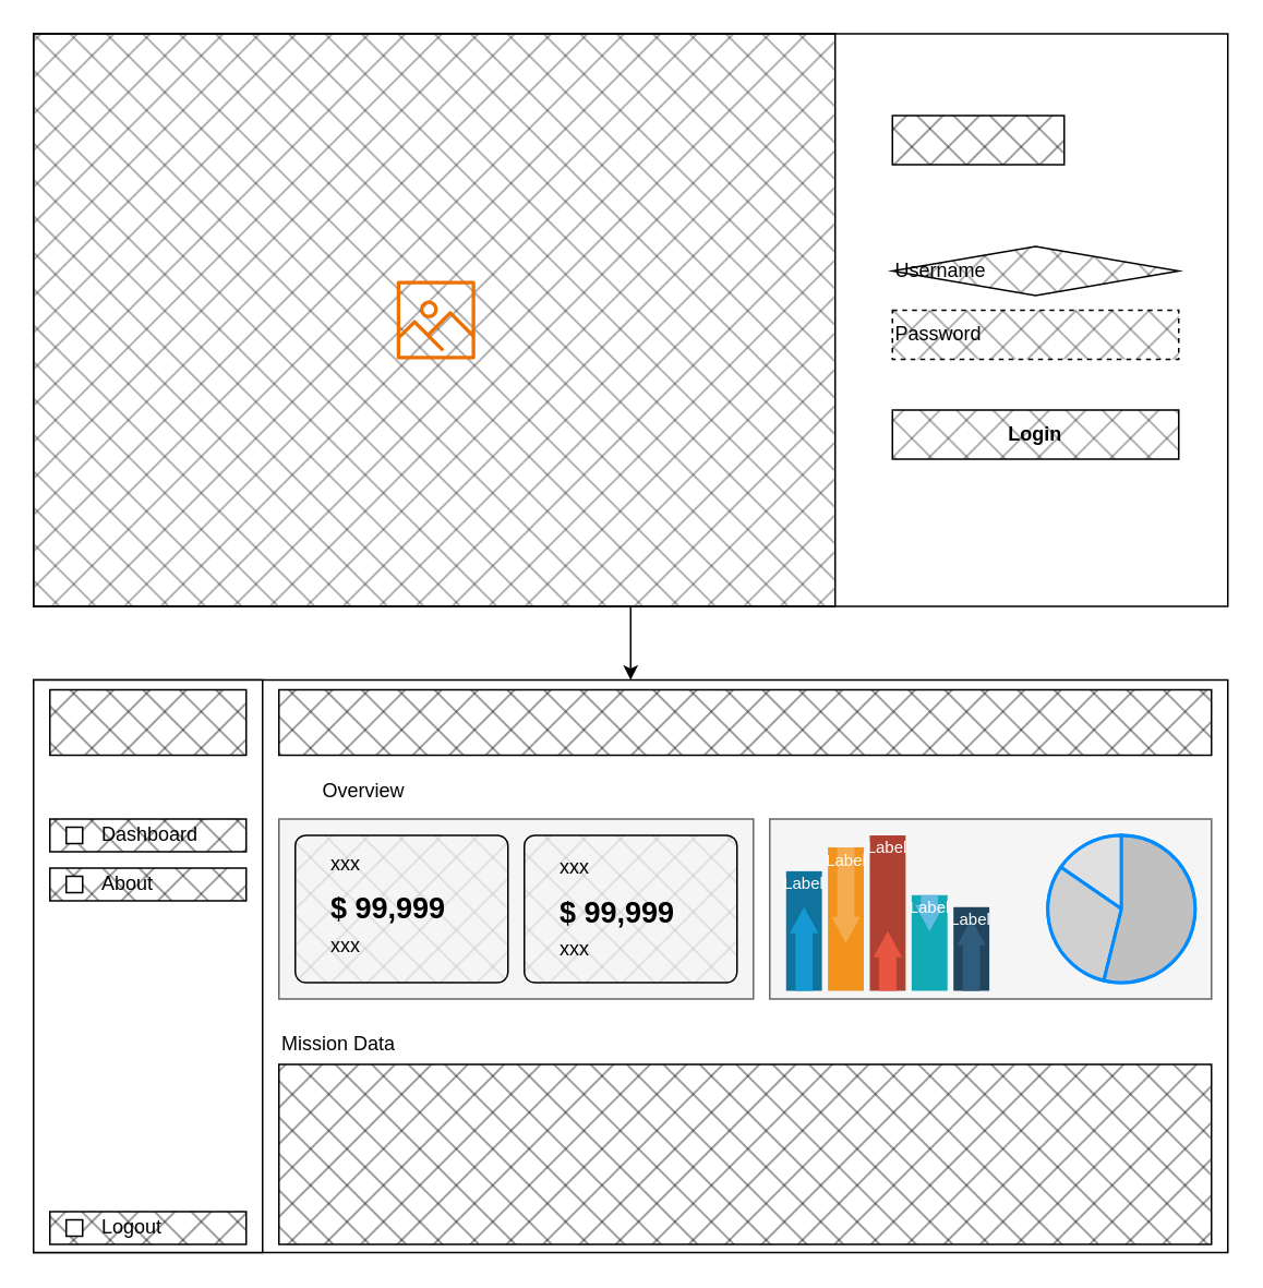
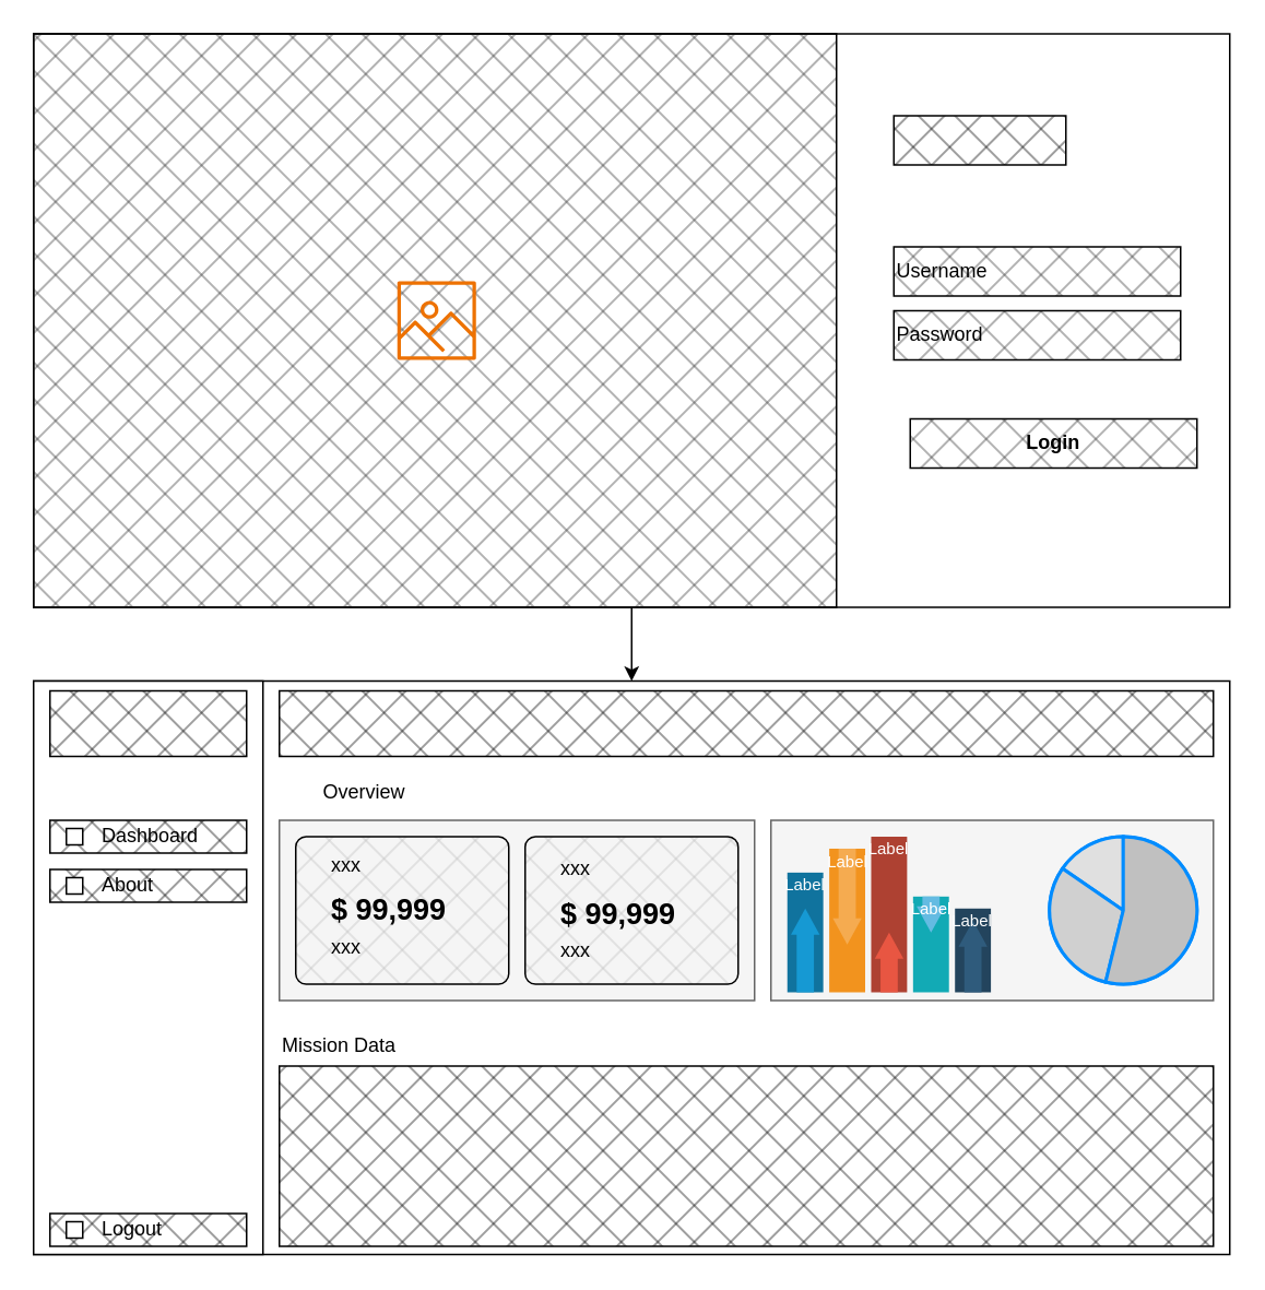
- <mxCell id="49" value="&lt;div align=&quot;left&quot;&gt;Username&lt;/div&gt;" style="rhombus;whiteSpace=wrap;html=1;fillStyle=cross-hatch;fillColor=#333333;align=left;" vertex="1" parent="1"><mxGeometry x="545" y="150" width="175" height="30" as="geometry" /></mxCell>
+ <mxCell id="49" value="&lt;div align=&quot;left&quot;&gt;Username&lt;/div&gt;" style="rounded=0;whiteSpace=wrap;html=1;fillStyle=cross-hatch;fillColor=#333333;align=left;" vertex="1" parent="1"><mxGeometry x="545" y="150" width="175" height="30" as="geometry" /></mxCell>
- <mxCell id="50" value="&lt;div align=&quot;left&quot;&gt;Password&lt;/div&gt;" style="rounded=0;whiteSpace=wrap;html=1;fillStyle=cross-hatch;fillColor=#333333;align=left;dashed=1;" vertex="1" parent="1"><mxGeometry x="545" y="189" width="175" height="30" as="geometry" /></mxCell>
+ <mxCell id="50" value="&lt;div align=&quot;left&quot;&gt;Password&lt;/div&gt;" style="rounded=0;whiteSpace=wrap;html=1;fillStyle=cross-hatch;fillColor=#333333;align=left;" vertex="1" parent="1"><mxGeometry x="545" y="189" width="175" height="30" as="geometry" /></mxCell>
- <mxCell id="52" value="&lt;div align=&quot;center&quot;&gt;&lt;b&gt;Login&lt;/b&gt;&lt;/div&gt;" style="rounded=0;whiteSpace=wrap;html=1;fillStyle=cross-hatch;fillColor=#333333;align=center;" vertex="1" parent="1"><mxGeometry x="545" y="250" width="175" height="30" as="geometry" /></mxCell>
+ <mxCell id="52" value="&lt;div align=&quot;center&quot;&gt;&lt;b&gt;Login&lt;/b&gt;&lt;/div&gt;" style="rounded=0;whiteSpace=wrap;html=1;fillStyle=cross-hatch;fillColor=#333333;align=center;" vertex="1" parent="1"><mxGeometry x="555" y="255" width="175" height="30" as="geometry" /></mxCell>
